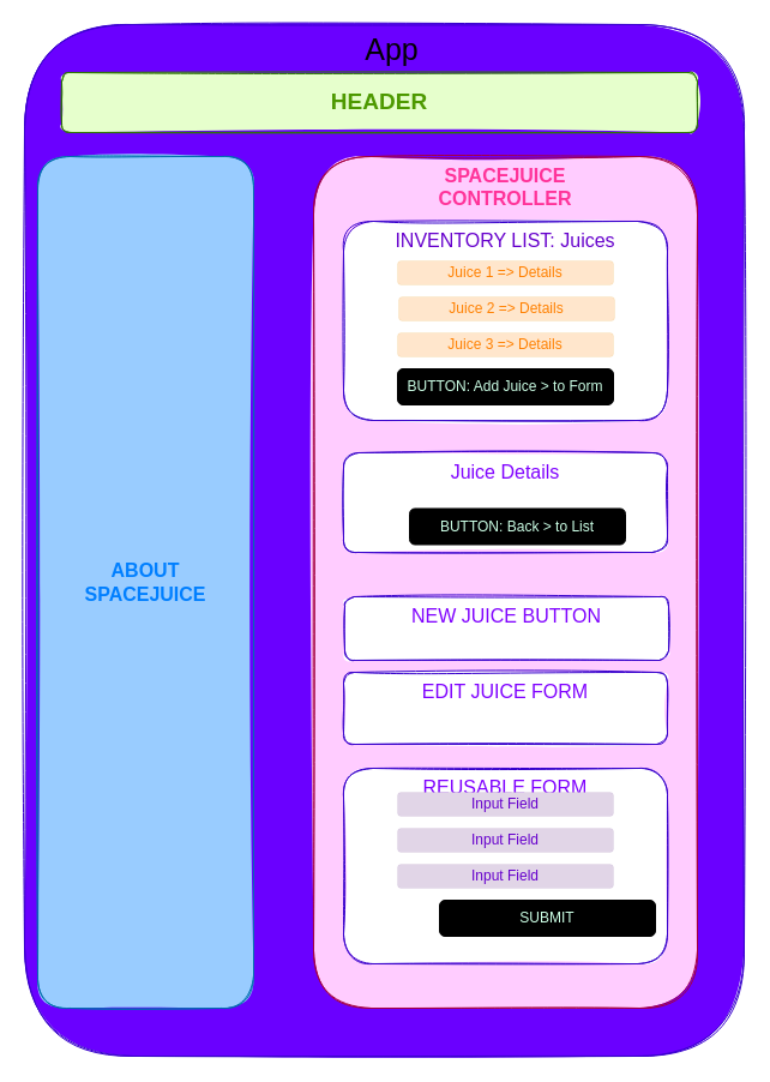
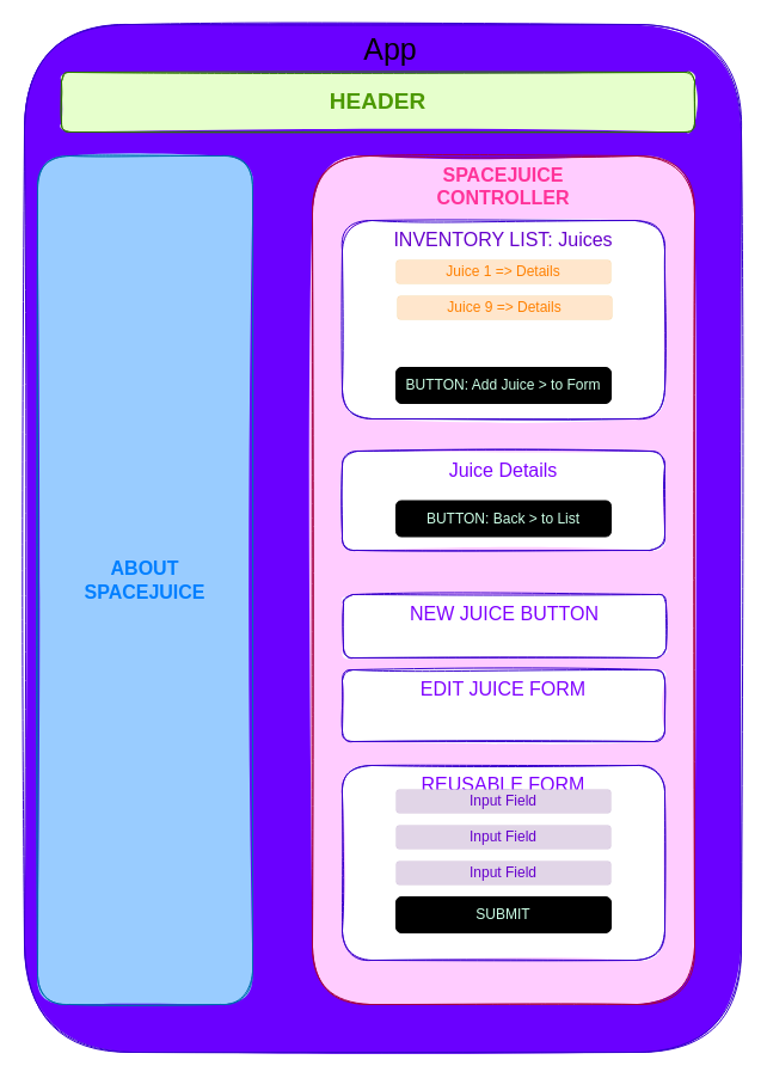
- <mxCell id="11" value="&lt;font color=&quot;#ff8000&quot;&gt;Juice 2&amp;nbsp;&lt;/font&gt;&lt;span style=&quot;color: rgb(255 , 128 , 0)&quot;&gt;=&amp;gt; Details&lt;/span&gt;" style="whiteSpace=wrap;html=1;fillColor=#ffe6cc;rounded=1;strokeColor=#d79b00;strokeWidth=0;" parent="1" vertex="1"><mxGeometry x="332" y="247" width="180" height="20" as="geometry" /></mxCell>
+ <mxCell id="11" value="&lt;font color=&quot;#ff8000&quot;&gt;Juice 9&amp;nbsp;&lt;/font&gt;&lt;span style=&quot;color: rgb(255 , 128 , 0)&quot;&gt;=&amp;gt; Details&lt;/span&gt;" style="whiteSpace=wrap;html=1;fillColor=#ffe6cc;rounded=1;strokeColor=#d79b00;strokeWidth=0;" parent="1" vertex="1"><mxGeometry x="332" y="247" width="180" height="20" as="geometry" /></mxCell>
- <mxCell id="12" value="&lt;font color=&quot;#ff8000&quot;&gt;Juice 3&amp;nbsp;&lt;/font&gt;&lt;span style=&quot;color: rgb(255 , 128 , 0)&quot;&gt;=&amp;gt; Details&lt;/span&gt;" style="whiteSpace=wrap;html=1;fillColor=#ffe6cc;rounded=1;strokeColor=#d79b00;strokeWidth=0;" parent="1" vertex="1"><mxGeometry x="331" y="277" width="180" height="20" as="geometry" /></mxCell>
- <mxCell id="9" value="&lt;font color=&quot;#ccffe6&quot;&gt;BUTTON: Back &amp;gt; to List&lt;/font&gt;" style="whiteSpace=wrap;html=1;fillColor=#000000;rounded=1;" parent="1" vertex="1"><mxGeometry x="341" y="423.5" width="180" height="30" as="geometry" /></mxCell>
+ <mxCell id="9" value="&lt;font color=&quot;#ccffe6&quot;&gt;BUTTON: Back &amp;gt; to List&lt;/font&gt;" style="whiteSpace=wrap;html=1;fillColor=#000000;rounded=1;" parent="1" vertex="1"><mxGeometry x="331" y="418.5" width="180" height="30" as="geometry" /></mxCell>
- <mxCell id="17" value="&lt;font color=&quot;#ccffe6&quot;&gt;SUBMIT&lt;/font&gt;" style="whiteSpace=wrap;html=1;fillColor=#000000;rounded=1;" vertex="1" parent="1"><mxGeometry x="366" y="750" width="180" height="30" as="geometry" /></mxCell>
+ <mxCell id="17" value="&lt;font color=&quot;#ccffe6&quot;&gt;SUBMIT&lt;/font&gt;" style="whiteSpace=wrap;html=1;fillColor=#000000;rounded=1;" vertex="1" parent="1"><mxGeometry x="331" y="750" width="180" height="30" as="geometry" /></mxCell>
